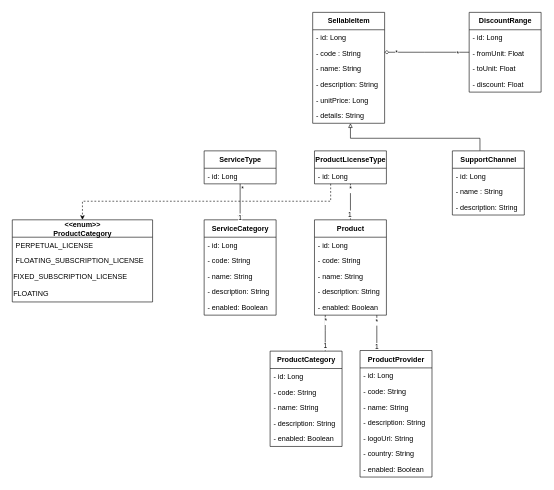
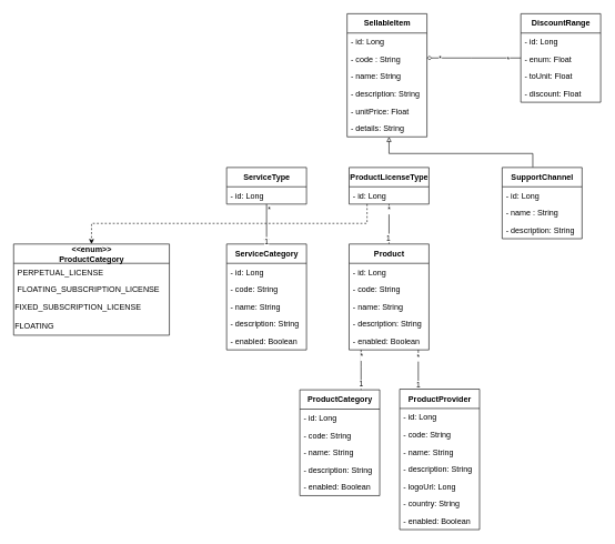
- <mxCell id="11" value="- fromUnit: Float" style="text;strokeColor=none;fillColor=none;align=left;verticalAlign=top;spacingLeft=4;spacingRight=4;overflow=hidden;rotatable=0;points=[[0,0.5],[1,0.5]];portConstraint=eastwest;container=0;fontStyle=0" vertex="1" parent="9"><mxGeometry y="55" width="120" height="26" as="geometry" /></mxCell>
+ <mxCell id="11" value="- enum: Float" style="text;strokeColor=none;fillColor=none;align=left;verticalAlign=top;spacingLeft=4;spacingRight=4;overflow=hidden;rotatable=0;points=[[0,0.5],[1,0.5]];portConstraint=eastwest;container=0;fontStyle=0" vertex="1" parent="9"><mxGeometry y="55" width="120" height="26" as="geometry" /></mxCell>
- <mxCell id="7" value="- unitPrice: Long" style="text;strokeColor=none;fillColor=none;align=left;verticalAlign=top;spacingLeft=4;spacingRight=4;overflow=hidden;rotatable=0;points=[[0,0.5],[1,0.5]];portConstraint=eastwest;container=0;fontStyle=0" vertex="1" parent="2"><mxGeometry y="133" width="120" height="26" as="geometry" /></mxCell>
+ <mxCell id="7" value="- unitPrice: Float" style="text;strokeColor=none;fillColor=none;align=left;verticalAlign=top;spacingLeft=4;spacingRight=4;overflow=hidden;rotatable=0;points=[[0,0.5],[1,0.5]];portConstraint=eastwest;container=0;fontStyle=0" vertex="1" parent="2"><mxGeometry y="133" width="120" height="26" as="geometry" /></mxCell>
- <mxCell id="66" value="- logoUrl: String" style="text;strokeColor=none;fillColor=none;align=left;verticalAlign=top;spacingLeft=4;spacingRight=4;overflow=hidden;rotatable=0;points=[[0,0.5],[1,0.5]];portConstraint=eastwest;container=0;fontStyle=0" vertex="1" parent="61"><mxGeometry y="133" width="120" height="26" as="geometry" /></mxCell>
+ <mxCell id="66" value="- logoUrl: Long" style="text;strokeColor=none;fillColor=none;align=left;verticalAlign=top;spacingLeft=4;spacingRight=4;overflow=hidden;rotatable=0;points=[[0,0.5],[1,0.5]];portConstraint=eastwest;container=0;fontStyle=0" vertex="1" parent="61"><mxGeometry y="133" width="120" height="26" as="geometry" /></mxCell>
